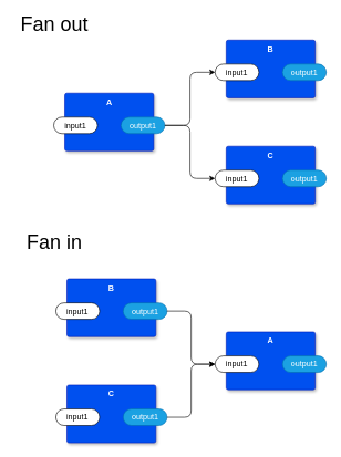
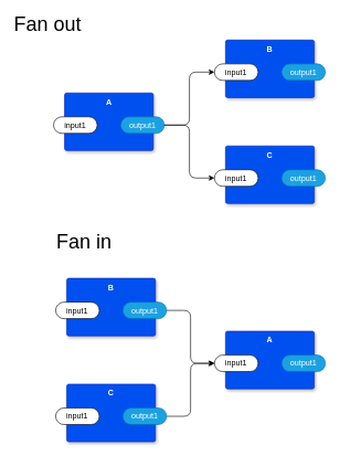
- <mxCell id="24" value="Fan out" style="text;html=1;strokeColor=none;fillColor=none;align=center;verticalAlign=middle;whiteSpace=wrap;rounded=0;fontSize=30;fontFamily=Helvetica;fontColor=default;" vertex="1" parent="1"><mxGeometry x="20" y="20" width="123.25" height="30" as="geometry" /></mxCell>
+ <mxCell id="24" value="Fan out" style="text;html=1;strokeColor=none;fillColor=none;align=center;verticalAlign=middle;whiteSpace=wrap;rounded=0;fontSize=30;fontFamily=Helvetica;fontColor=default;" vertex="1" parent="1"><mxGeometry x="10" y="20" width="123.25" height="30" as="geometry" /></mxCell>
- <mxCell id="25" value="Fan in" style="text;html=1;strokeColor=none;fillColor=none;align=center;verticalAlign=middle;whiteSpace=wrap;rounded=0;fontSize=30;fontFamily=Helvetica;fontColor=default;" vertex="1" parent="1"><mxGeometry x="20" y="350" width="123.25" height="30" as="geometry" /></mxCell>
+ <mxCell id="25" value="Fan in" style="text;html=1;strokeColor=none;fillColor=none;align=center;verticalAlign=middle;whiteSpace=wrap;rounded=0;fontSize=30;fontFamily=Helvetica;fontColor=default;" vertex="1" parent="1"><mxGeometry x="65" y="350" width="123.25" height="30" as="geometry" /></mxCell>
